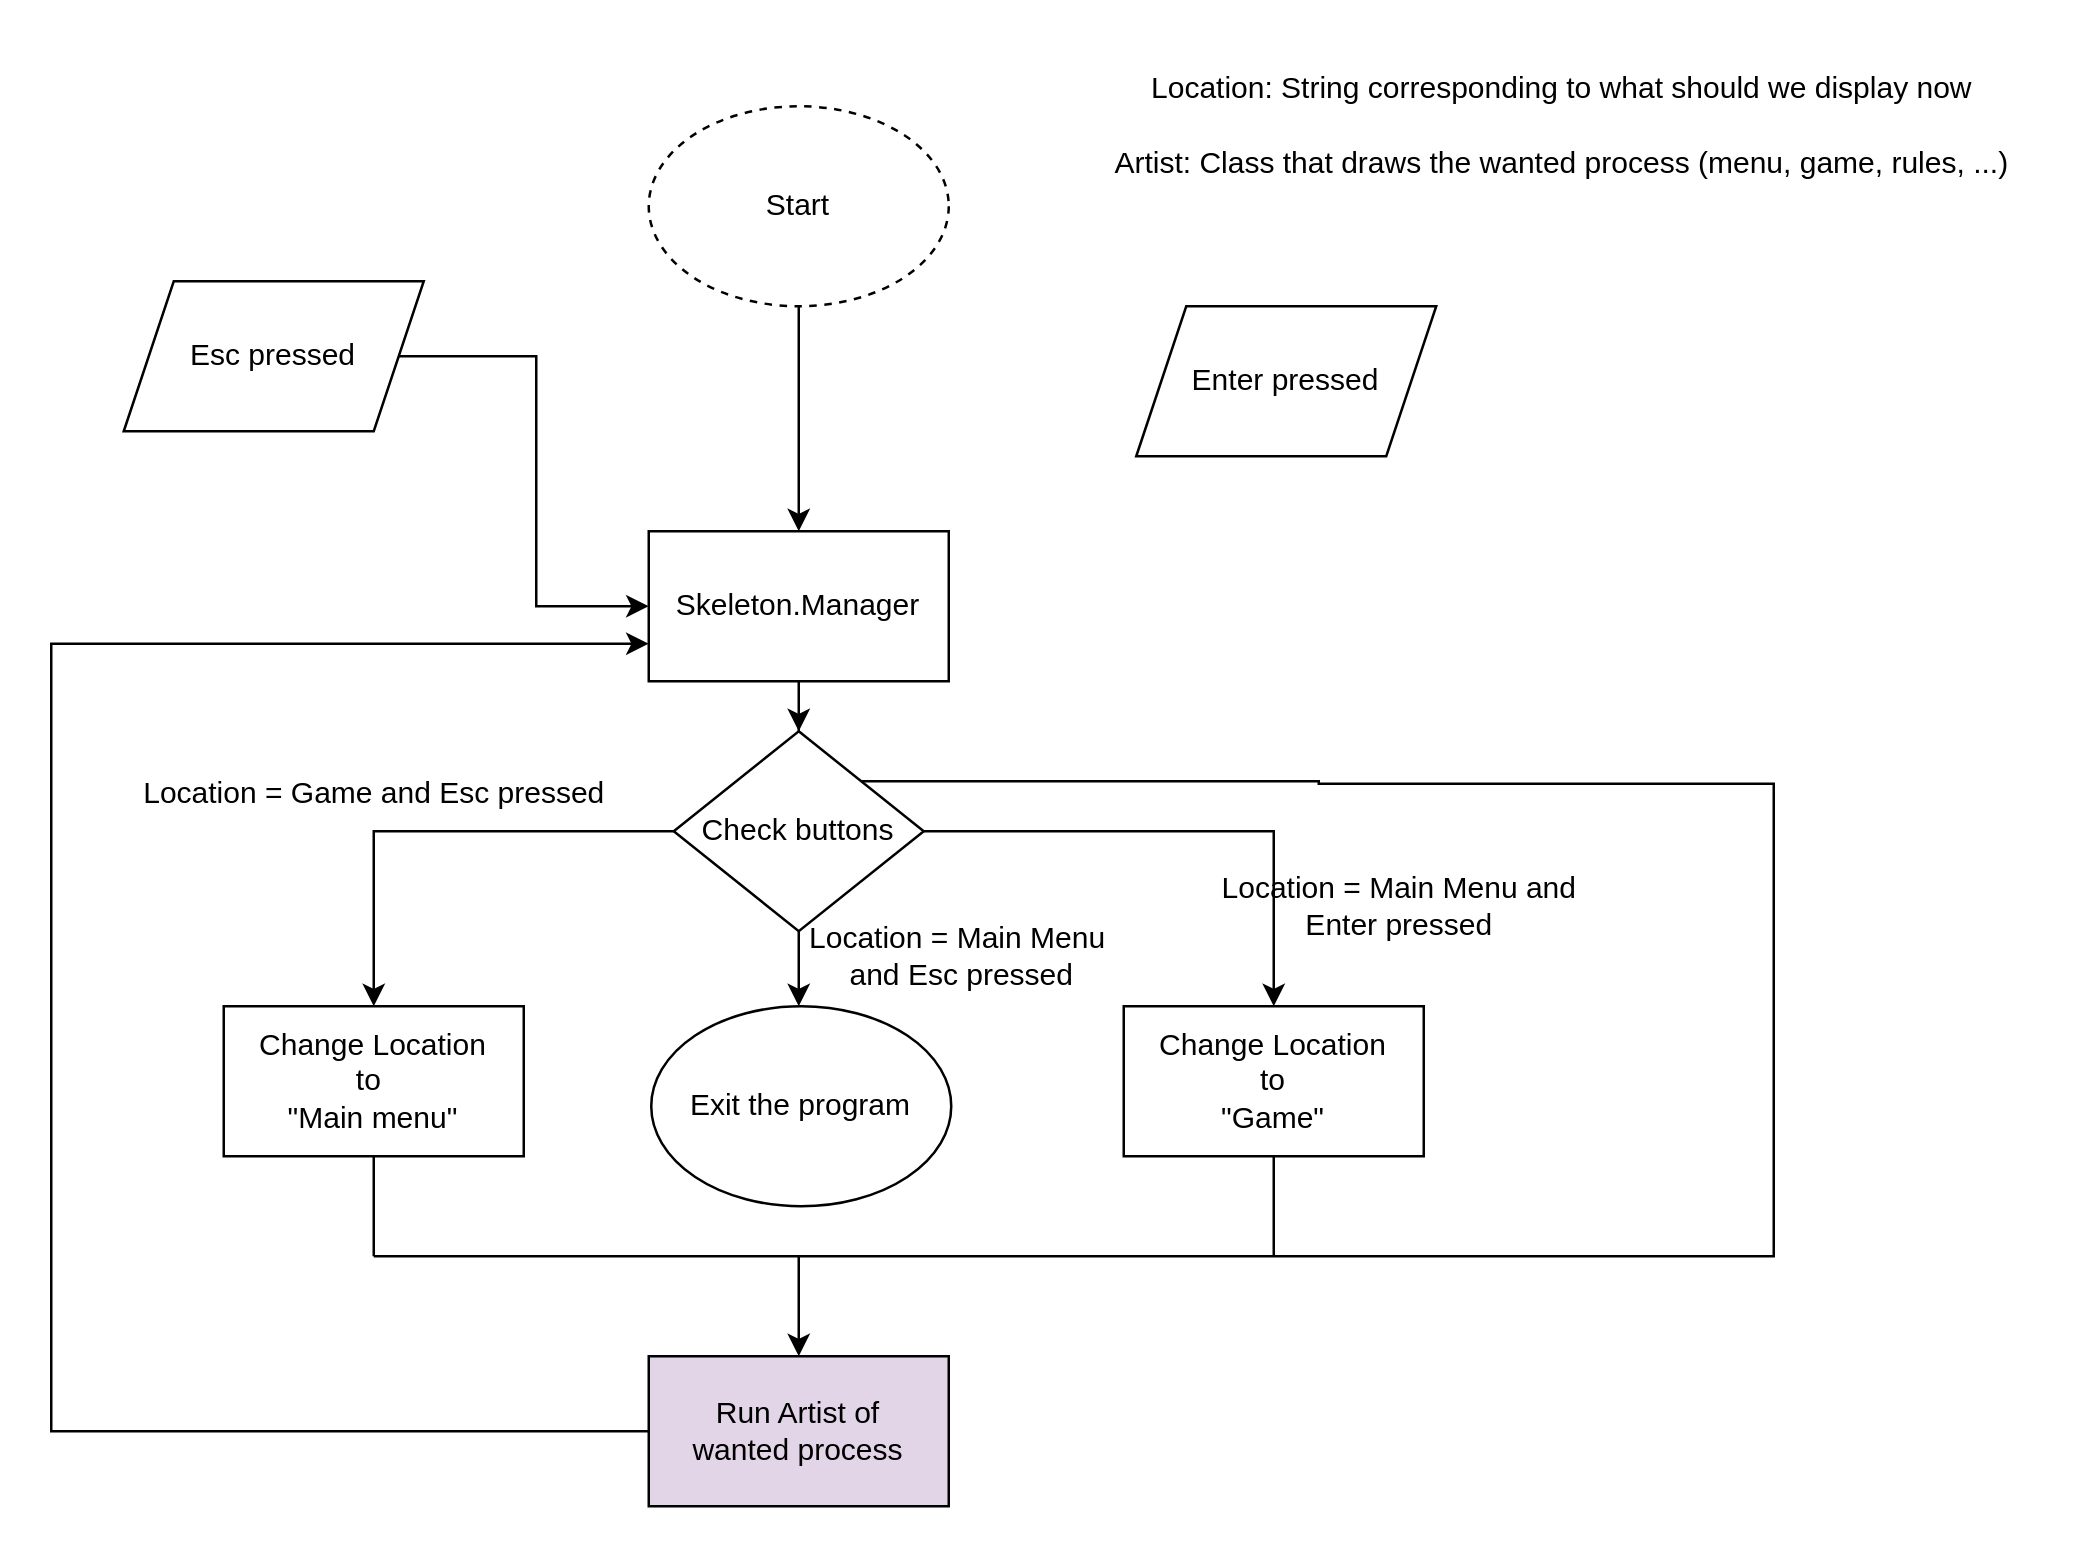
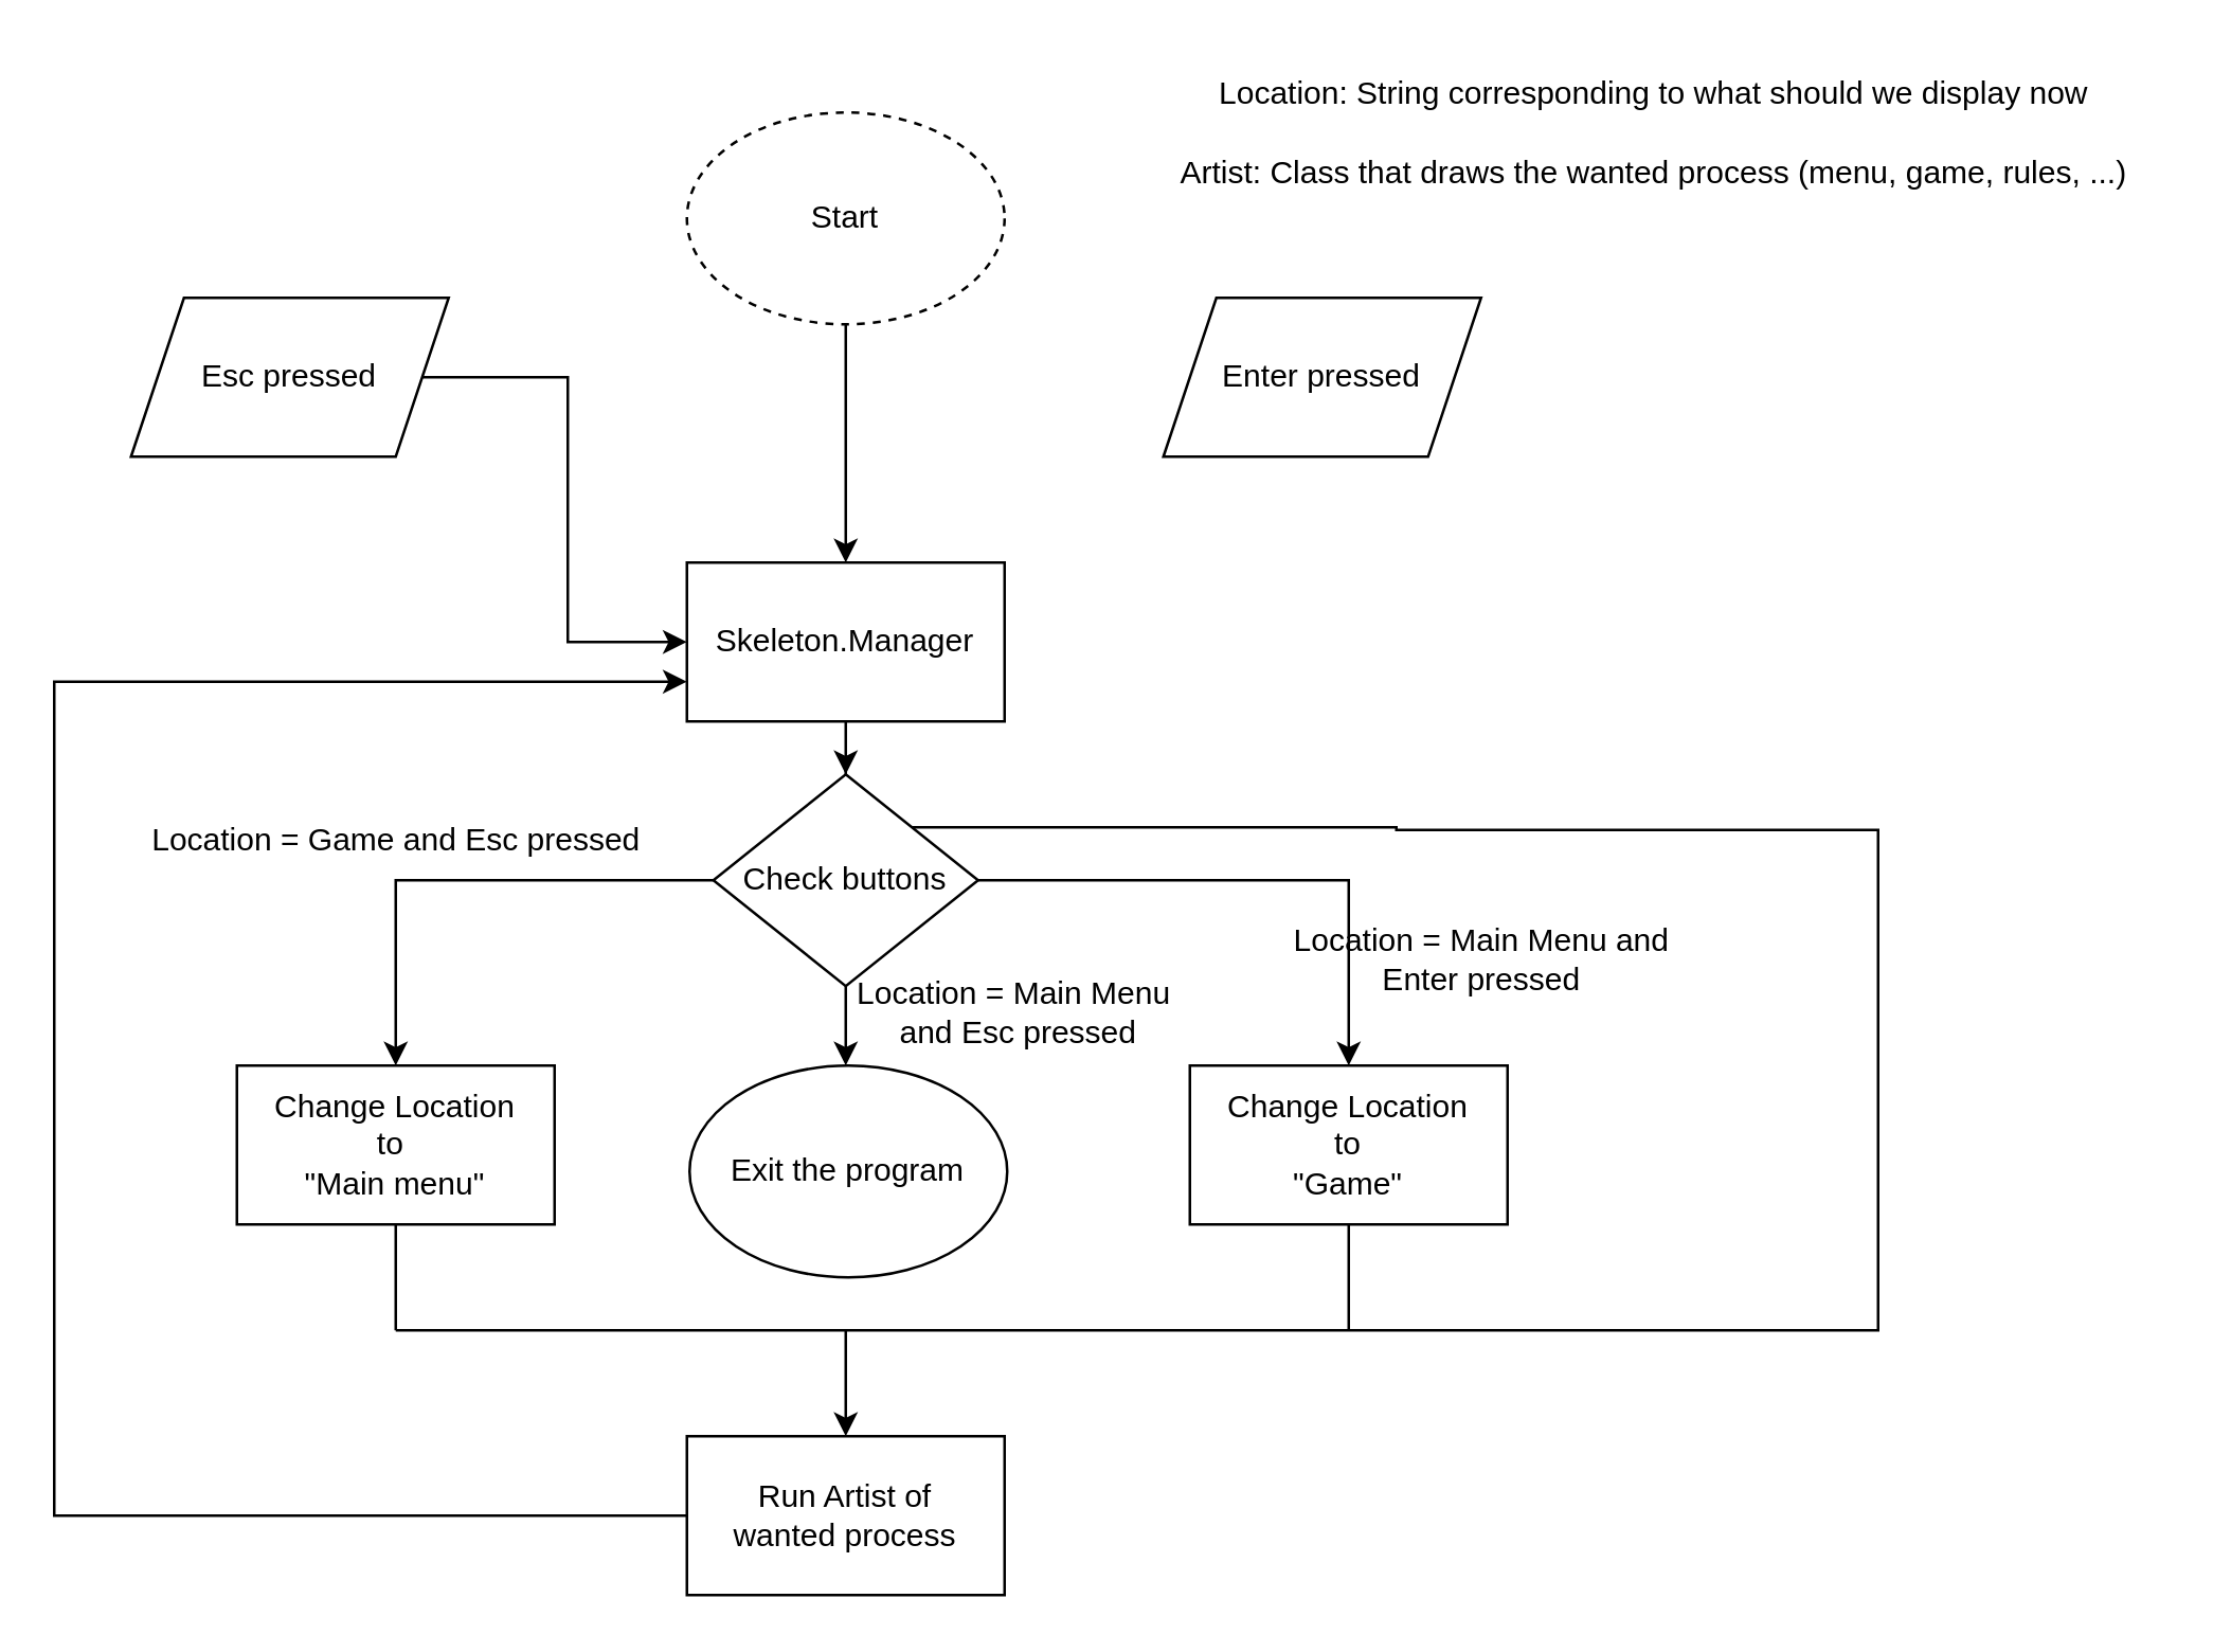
- <mxCell id="6" value="Enter pressed" style="shape=parallelogram;perimeter=parallelogramPerimeter;whiteSpace=wrap;html=1;fixedSize=1;" parent="1" vertex="1"><mxGeometry x="454" y="122" width="120" height="60" as="geometry" /></mxCell>
+ <mxCell id="6" value="Enter pressed" style="shape=parallelogram;perimeter=parallelogramPerimeter;whiteSpace=wrap;html=1;fixedSize=1;" parent="1" vertex="1"><mxGeometry x="439" y="112" width="120" height="60" as="geometry" /></mxCell>
- <mxCell id="20" value="Run Artist of&lt;div&gt;wanted process&lt;/div&gt;" style="rounded=0;whiteSpace=wrap;html=1;fillColor=#e1d5e7;" parent="1" vertex="1"><mxGeometry x="259" y="542" width="120" height="60" as="geometry" /></mxCell>
+ <mxCell id="20" value="Run Artist of&lt;div&gt;wanted process&lt;/div&gt;" style="rounded=0;whiteSpace=wrap;html=1;" parent="1" vertex="1"><mxGeometry x="259" y="542" width="120" height="60" as="geometry" /></mxCell>
